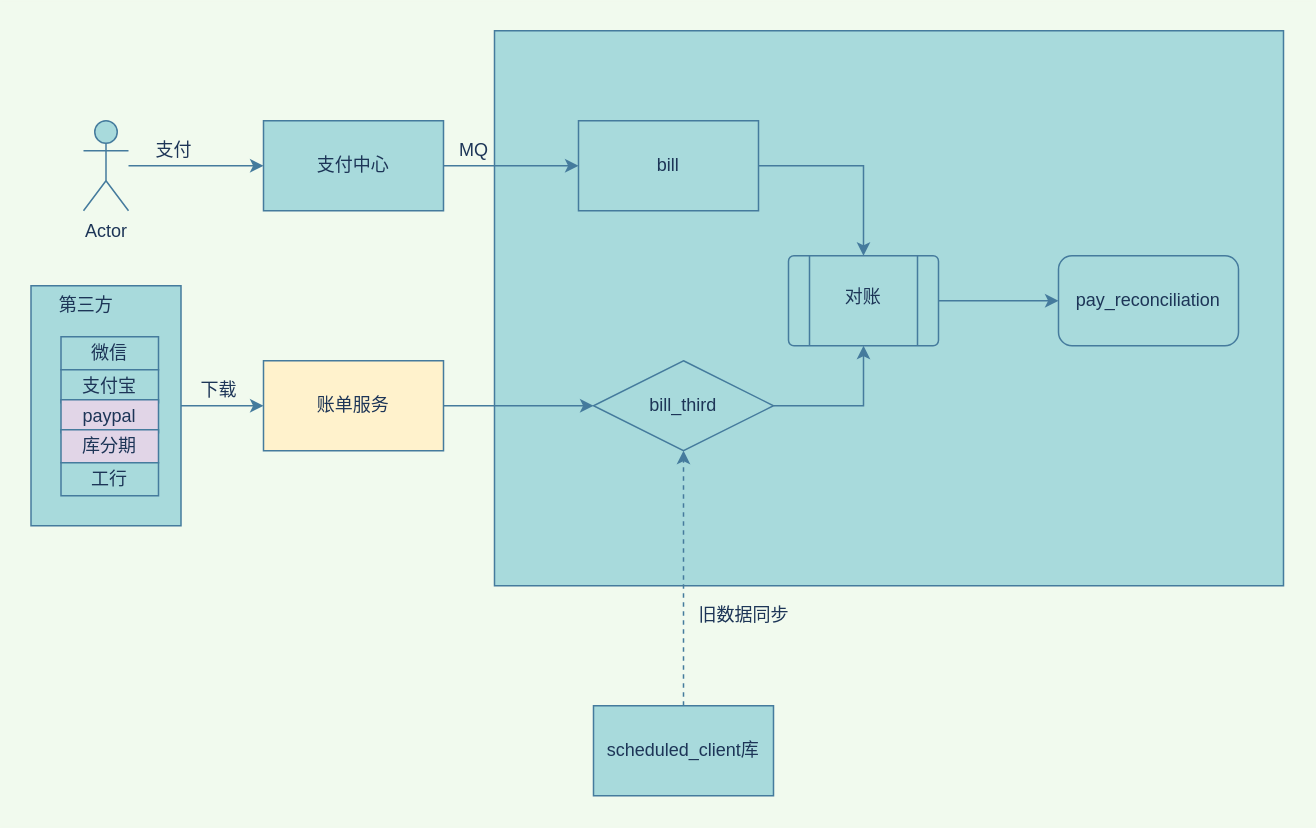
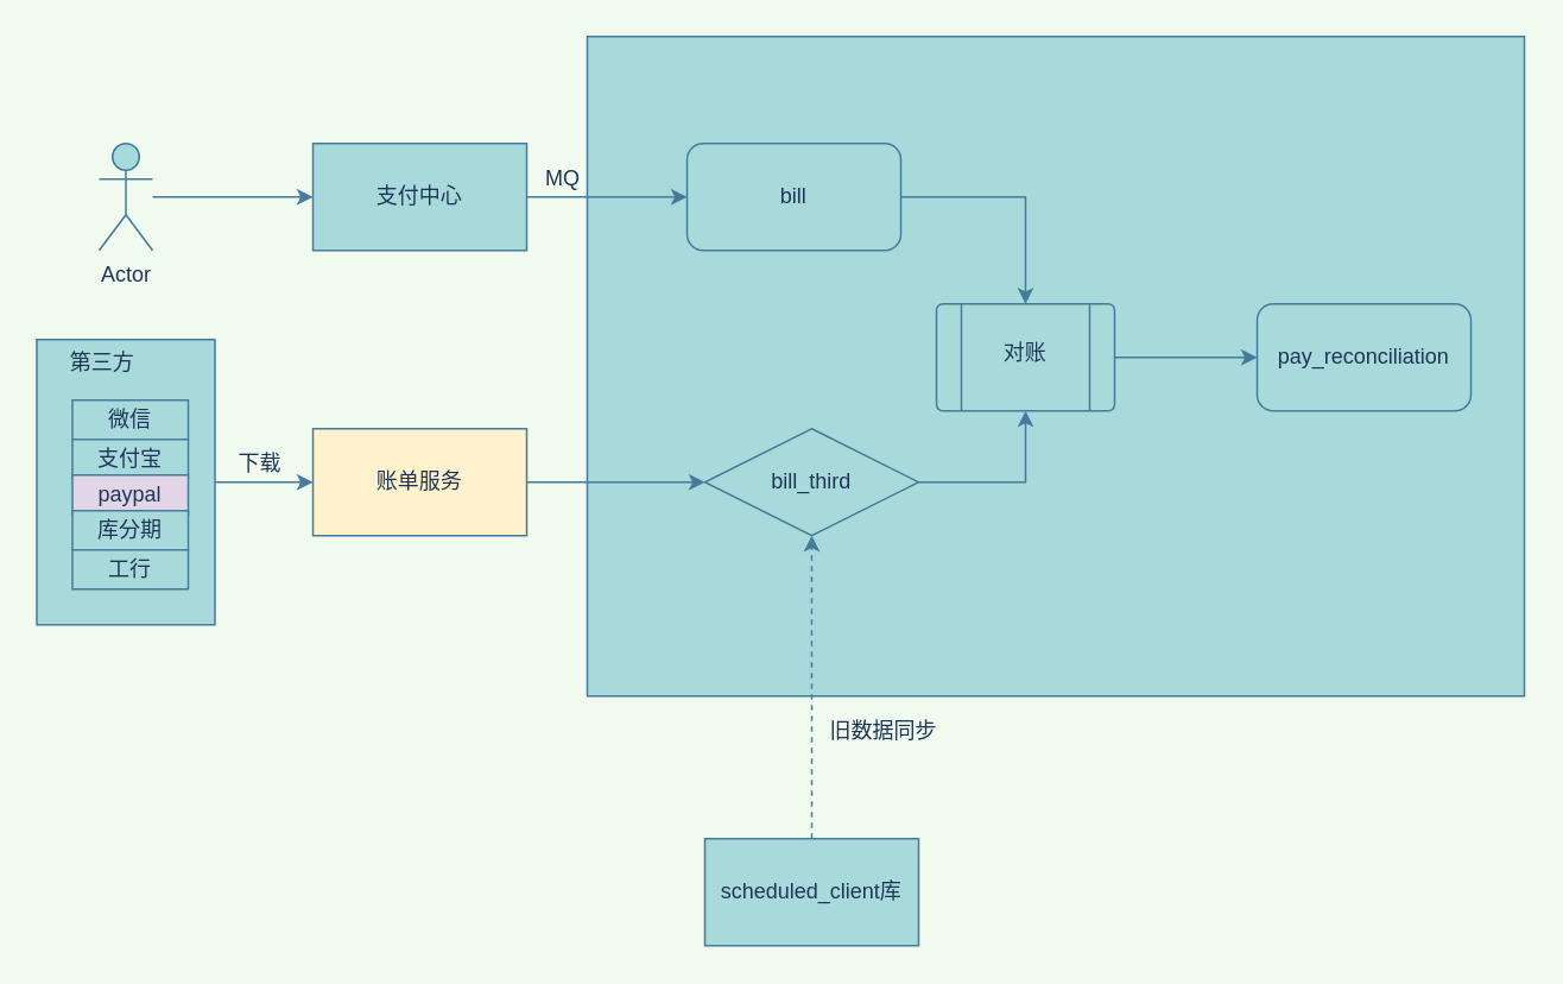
- <mxCell id="23" value="支付" style="text;html=1;align=center;verticalAlign=middle;resizable=0;points=[];autosize=1;fontColor=#1D3557;" vertex="1" parent="1"><mxGeometry x="95" y="90" width="40" height="20" as="geometry" /></mxCell>
- <mxCell id="10" value="bill" style="whiteSpace=wrap;html=1;fillColor=#A8DADC;strokeColor=#457B9D;fontColor=#1D3557;rounded=0;" vertex="1" parent="1"><mxGeometry x="385" y="80" width="120" height="60" as="geometry" /></mxCell>
+ <mxCell id="10" value="bill" style="rounded=1;whiteSpace=wrap;html=1;fillColor=#A8DADC;strokeColor=#457B9D;fontColor=#1D3557;" vertex="1" parent="1"><mxGeometry x="385" y="80" width="120" height="60" as="geometry" /></mxCell>
- <mxCell id="27" value="库分期" style="rounded=0;whiteSpace=wrap;html=1;fillColor=#e1d5e7;strokeColor=#457B9D;fontColor=#1D3557;" vertex="1" parent="1"><mxGeometry x="40" y="286" width="65" height="22" as="geometry" /></mxCell>
+ <mxCell id="27" value="库分期" style="rounded=0;whiteSpace=wrap;html=1;fillColor=#A8DADC;strokeColor=#457B9D;fontColor=#1D3557;" vertex="1" parent="1"><mxGeometry x="40" y="286" width="65" height="22" as="geometry" /></mxCell>
